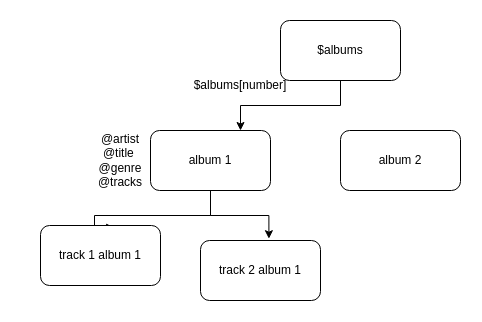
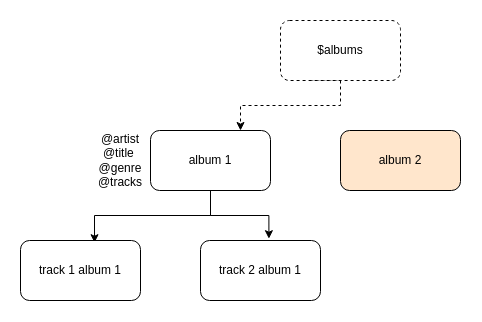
- <mxCell id="3" value="$albums" style="rounded=1;whiteSpace=wrap;html=1;" vertex="1" parent="1"><mxGeometry x="280" y="20" width="120" height="60" as="geometry" /></mxCell>
+ <mxCell id="3" value="$albums" style="rounded=1;whiteSpace=wrap;html=1;dashed=1;" vertex="1" parent="1"><mxGeometry x="280" y="20" width="120" height="60" as="geometry" /></mxCell>
- <mxCell id="10" value="$albums[number]" style="text;html=1;strokeColor=none;fillColor=none;align=center;verticalAlign=middle;whiteSpace=wrap;rounded=0;" vertex="1" parent="1"><mxGeometry x="210" y="70" width="60" height="30" as="geometry" /></mxCell>
- <mxCell id="2" style="edgeStyle=orthogonalEdgeStyle;rounded=0;orthogonalLoop=1;jettySize=auto;html=1;exitX=0.25;exitY=1;exitDx=0;exitDy=0;entryX=0.75;entryY=0;entryDx=0;entryDy=0;" edge="1" parent="1" source="3" target="6"><mxGeometry relative="1" as="geometry"><Array as="points"><mxPoint x="340" y="80" /><mxPoint x="340" y="105" /><mxPoint x="240" y="105" /></Array></mxGeometry></mxCell>
+ <mxCell id="2" style="edgeStyle=orthogonalEdgeStyle;rounded=0;orthogonalLoop=1;jettySize=auto;html=1;exitX=0.25;exitY=1;exitDx=0;exitDy=0;entryX=0.75;entryY=0;entryDx=0;entryDy=0;dashed=1;" edge="1" parent="1" source="3" target="6"><mxGeometry relative="1" as="geometry"><Array as="points"><mxPoint x="340" y="80" /><mxPoint x="340" y="105" /><mxPoint x="240" y="105" /></Array></mxGeometry></mxCell>
- <mxCell id="7" value="album 2" style="rounded=1;whiteSpace=wrap;html=1;" vertex="1" parent="1"><mxGeometry x="340" y="130" width="120" height="60" as="geometry" /></mxCell>
+ <mxCell id="7" value="album 2" style="rounded=1;whiteSpace=wrap;html=1;fillColor=#ffe6cc;" vertex="1" parent="1"><mxGeometry x="340" y="130" width="120" height="60" as="geometry" /></mxCell>
- <mxCell id="8" value="track 1 album 1" style="rounded=1;whiteSpace=wrap;html=1;" vertex="1" parent="1"><mxGeometry x="40" y="225" width="120" height="60" as="geometry" /></mxCell>
+ <mxCell id="8" value="track 1 album 1" style="rounded=1;whiteSpace=wrap;html=1;" vertex="1" parent="1"><mxGeometry x="20" y="240" width="120" height="60" as="geometry" /></mxCell>
